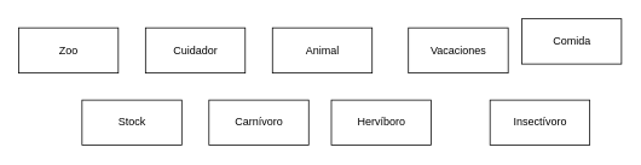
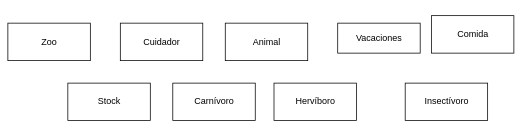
- <mxCell id="6" value="Zoo" style="html=1;" vertex="1" parent="1"><mxGeometry x="20" y="30" width="110" height="50" as="geometry" /></mxCell>
+ <mxCell id="6" value="Zoo" style="html=1;" vertex="1" parent="1"><mxGeometry x="10" y="30" width="110" height="50" as="geometry" /></mxCell>
- <mxCell id="8" value="Vacaciones" style="html=1;" vertex="1" parent="1"><mxGeometry x="450" y="30" width="110" height="50" as="geometry" /></mxCell>
+ <mxCell id="8" value="Vacaciones" style="html=1;" vertex="1" parent="1"><mxGeometry x="450" y="30" width="110" height="40" as="geometry" /></mxCell>
